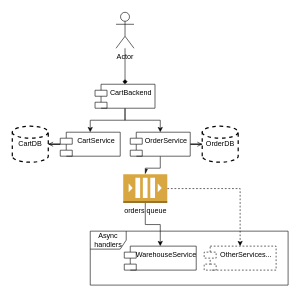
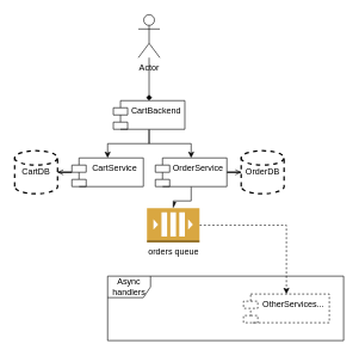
- <mxCell id="12" style="edgeStyle=orthogonalEdgeStyle;rounded=0;orthogonalLoop=1;jettySize=auto;html=1;" parent="1" source="14" target="17" edge="1"><mxGeometry relative="1" as="geometry" /></mxCell>
- <mxCell id="17" value="WarehouseService" style="shape=module;align=left;spacingLeft=20;align=center;verticalAlign=top;" parent="1" vertex="1"><mxGeometry x="206.75" y="410" width="120" height="40" as="geometry" /></mxCell>
